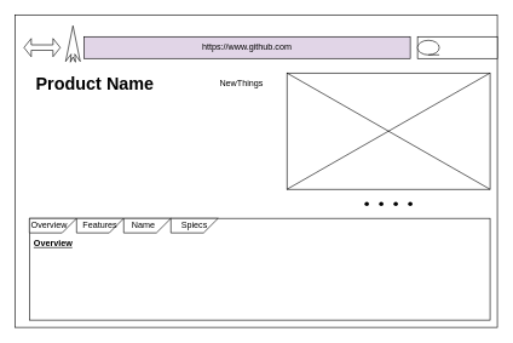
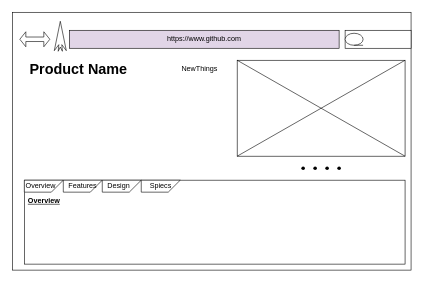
- <mxCell id="23" value="Name" style="text;html=1;strokeColor=none;fillColor=none;align=center;verticalAlign=middle;whiteSpace=wrap;rounded=0;" vertex="1" parent="1"><mxGeometry x="175" y="305" width="45" height="10" as="geometry" /></mxCell>
+ <mxCell id="23" value="Design" style="text;html=1;strokeColor=none;fillColor=none;align=center;verticalAlign=middle;whiteSpace=wrap;rounded=0;" vertex="1" parent="1"><mxGeometry x="175" y="305" width="45" height="10" as="geometry" /></mxCell>
